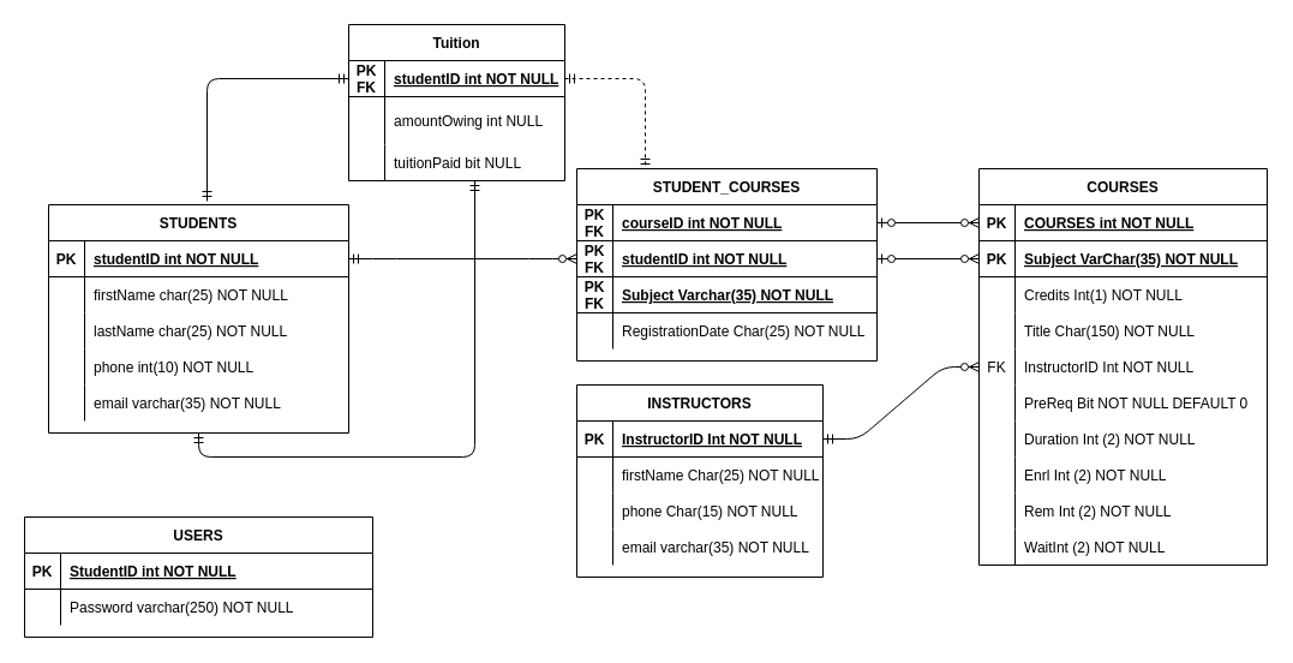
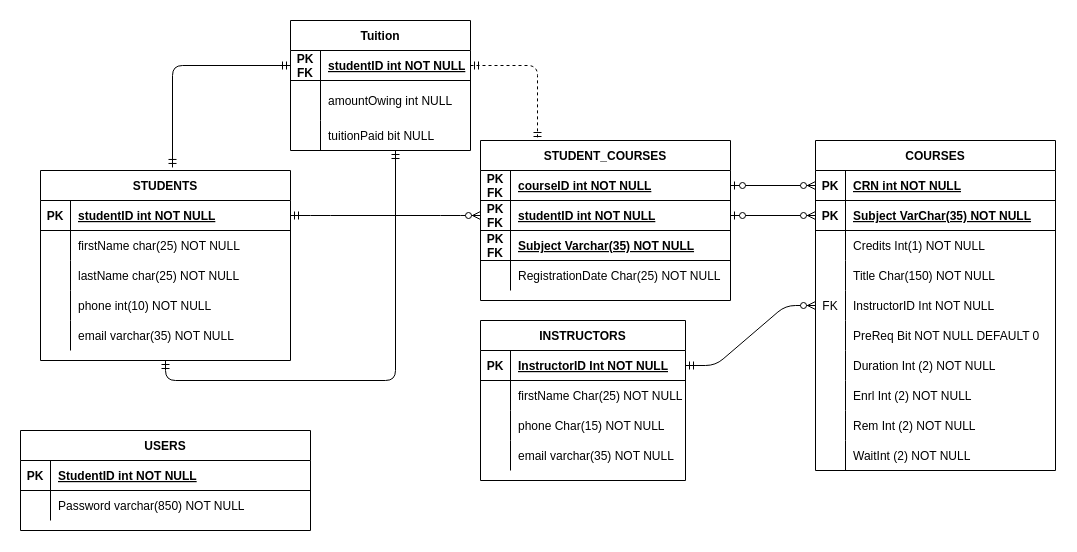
- <mxCell id="22" value="COURSES int NOT NULL " style="shape=partialRectangle;overflow=hidden;connectable=0;fillColor=none;top=0;left=0;bottom=0;right=0;align=left;spacingLeft=6;fontStyle=5;" parent="20" vertex="1"><mxGeometry x="30" width="210" height="30" as="geometry" /></mxCell>
+ <mxCell id="22" value="CRN int NOT NULL " style="shape=partialRectangle;overflow=hidden;connectable=0;fillColor=none;top=0;left=0;bottom=0;right=0;align=left;spacingLeft=6;fontStyle=5;" parent="20" vertex="1"><mxGeometry x="30" width="210" height="30" as="geometry" /></mxCell>
- <mxCell id="98" value="Password varchar(250) NOT NULL" style="shape=partialRectangle;connectable=0;fillColor=none;top=0;left=0;bottom=0;right=0;align=left;spacingLeft=6;overflow=hidden;" vertex="1" parent="96"><mxGeometry x="30" width="260" height="30" as="geometry" /></mxCell>
+ <mxCell id="98" value="Password varchar(850) NOT NULL" style="shape=partialRectangle;connectable=0;fillColor=none;top=0;left=0;bottom=0;right=0;align=left;spacingLeft=6;overflow=hidden;" vertex="1" parent="96"><mxGeometry x="30" width="260" height="30" as="geometry" /></mxCell>
